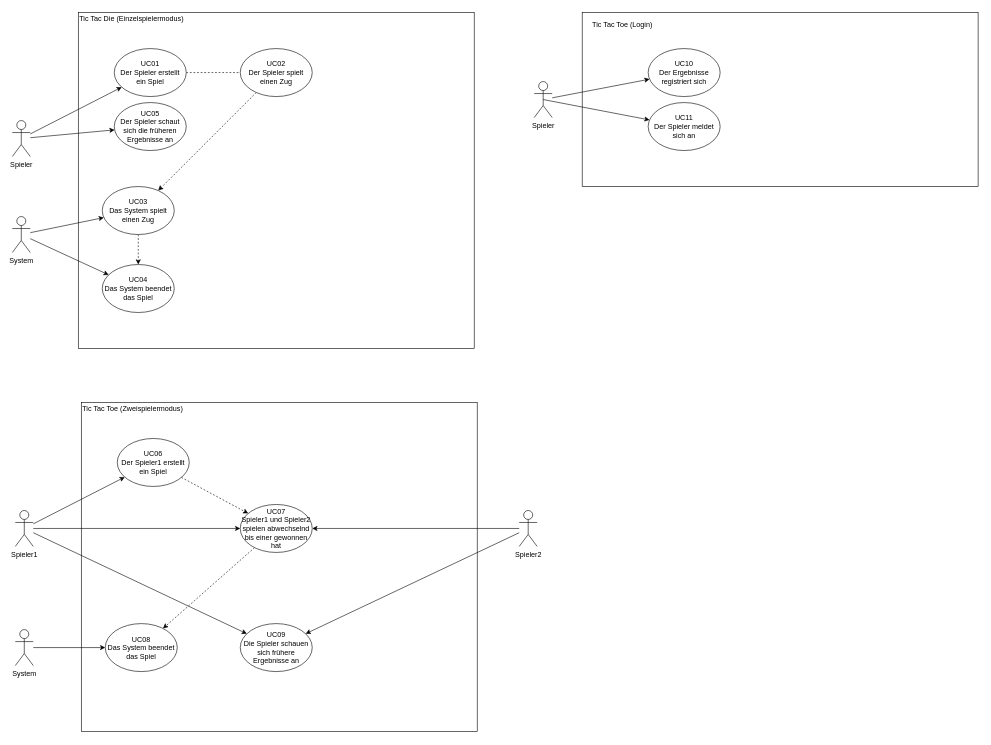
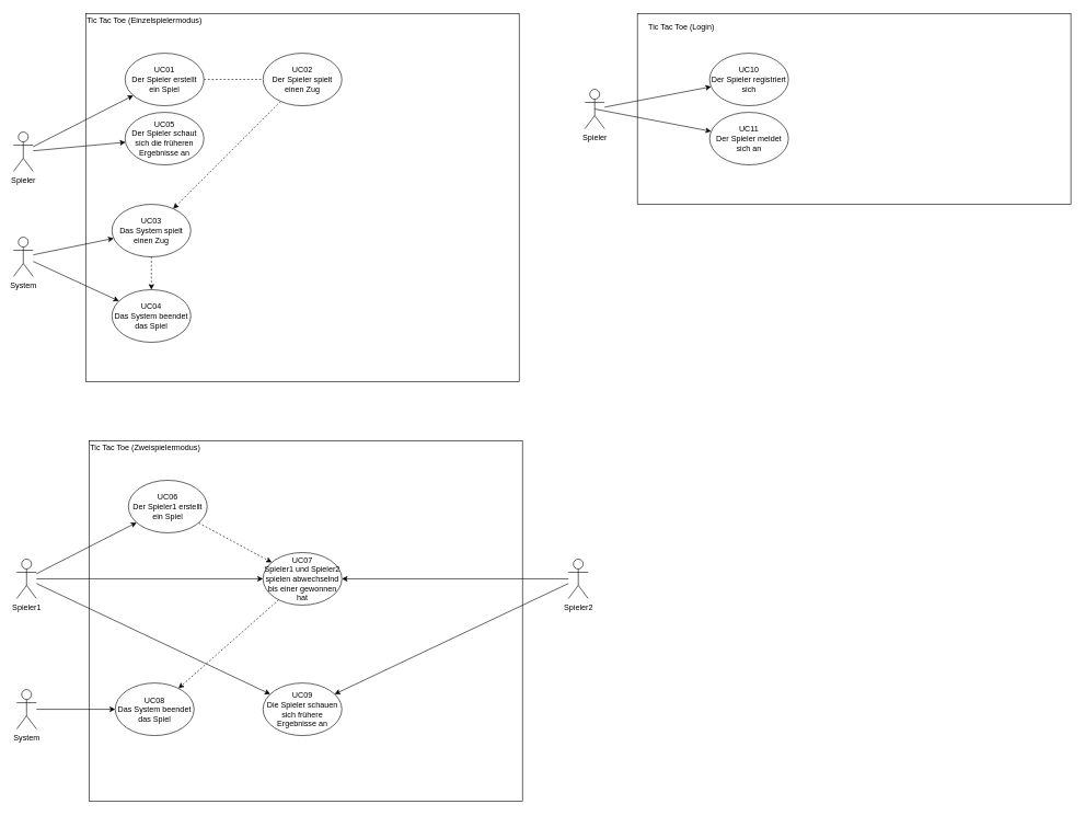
- <mxCell id="11" value="Tic Tac Die (Einzelspielermodus)" style="text;html=1;strokeColor=none;fillColor=none;align=left;verticalAlign=middle;whiteSpace=wrap;rounded=0;" parent="1" vertex="1"><mxGeometry x="130" y="20" width="190" height="20" as="geometry" /></mxCell>
+ <mxCell id="11" value="Tic Tac Toe (Einzelspielermodus)" style="text;html=1;strokeColor=none;fillColor=none;align=left;verticalAlign=middle;whiteSpace=wrap;rounded=0;" parent="1" vertex="1"><mxGeometry x="130" y="20" width="190" height="20" as="geometry" /></mxCell>
- <mxCell id="36" value="UC10&lt;br&gt;Der Ergebnisse registriert sich" style="ellipse;whiteSpace=wrap;html=1;align=center;" vertex="1" parent="1"><mxGeometry x="1080" y="80" width="120" height="80" as="geometry" /></mxCell>
+ <mxCell id="36" value="UC10&lt;br&gt;Der Spieler registriert sich" style="ellipse;whiteSpace=wrap;html=1;align=center;" vertex="1" parent="1"><mxGeometry x="1080" y="80" width="120" height="80" as="geometry" /></mxCell>
